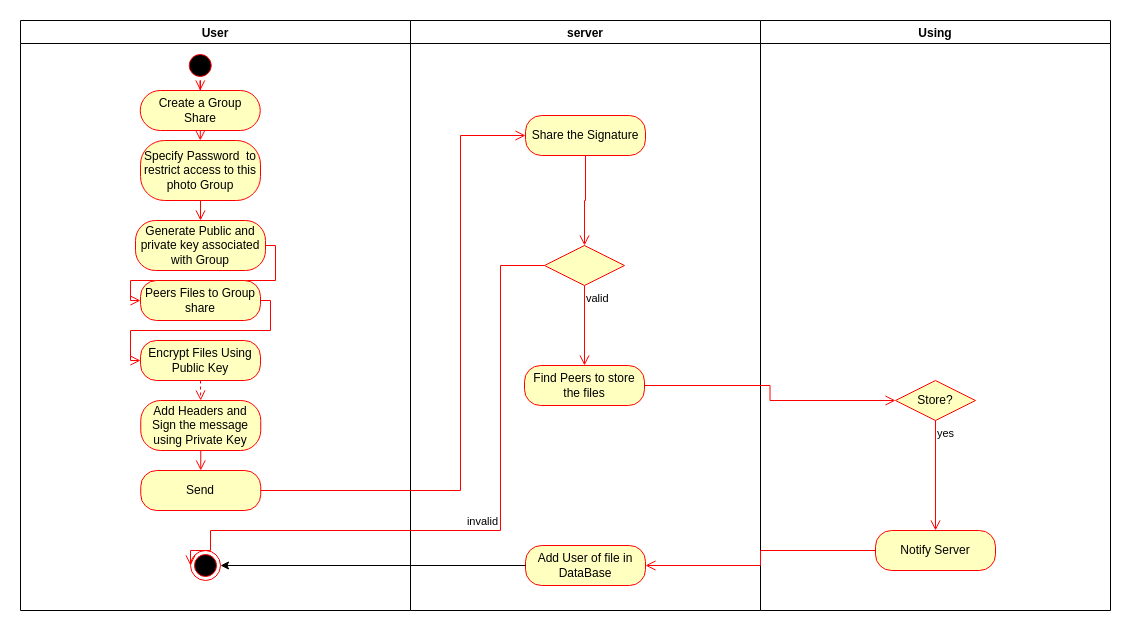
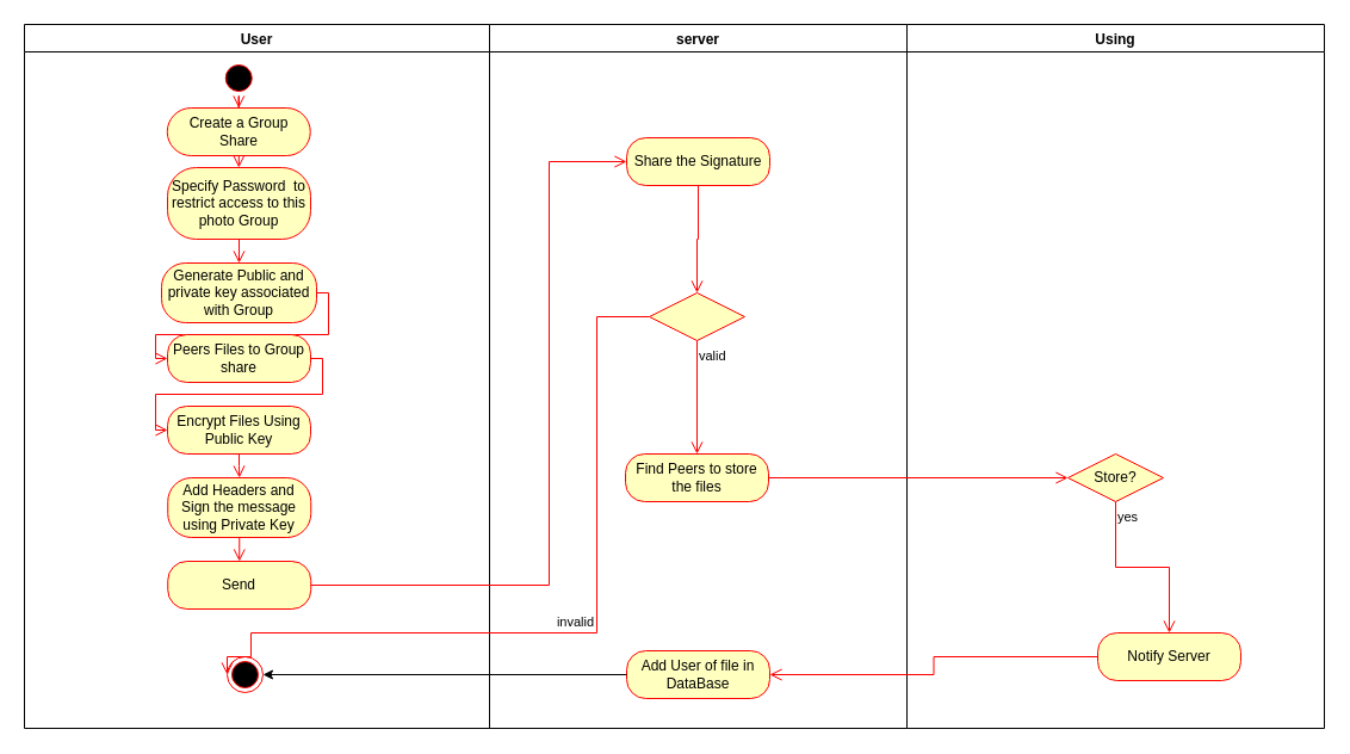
- <mxCell id="22" value="Find Peers to store the files" style="rounded=1;whiteSpace=wrap;html=1;arcSize=40;fontColor=#000000;fillColor=#ffffc0;strokeColor=#ff0000;" vertex="1" parent="19"><mxGeometry x="114" y="345" width="120" height="40" as="geometry" /></mxCell>
+ <mxCell id="22" value="Find Peers to store the files" style="rounded=1;whiteSpace=wrap;html=1;arcSize=40;fontColor=#000000;fillColor=#ffffc0;strokeColor=#ff0000;" vertex="1" parent="19"><mxGeometry x="114" y="360" width="120" height="40" as="geometry" /></mxCell>
- <mxCell id="15" value="" style="edgeStyle=orthogonalEdgeStyle;html=1;verticalAlign=bottom;endArrow=open;endSize=8;strokeColor=#ff0000;rounded=0;entryX=0.5;entryY=0;entryDx=0;entryDy=0;dashed=1;" edge="1" parent="2" source="14" target="13"><mxGeometry relative="1" as="geometry"><mxPoint x="-19.75" y="420" as="targetPoint" /></mxGeometry></mxCell>
+ <mxCell id="15" value="" style="edgeStyle=orthogonalEdgeStyle;html=1;verticalAlign=bottom;endArrow=open;endSize=8;strokeColor=#ff0000;rounded=0;entryX=0.5;entryY=0;entryDx=0;entryDy=0;" edge="1" parent="2" source="14" target="13"><mxGeometry relative="1" as="geometry"><mxPoint x="-19.75" y="420" as="targetPoint" /></mxGeometry></mxCell>
- <mxCell id="29" value="Notify Server" style="rounded=1;whiteSpace=wrap;html=1;arcSize=40;fontColor=#000000;fillColor=#ffffc0;strokeColor=#ff0000;" parent="26" vertex="1"><mxGeometry x="115" y="510" width="120" height="40" as="geometry" /></mxCell>
+ <mxCell id="29" value="Notify Server" style="rounded=1;whiteSpace=wrap;html=1;arcSize=40;fontColor=#000000;fillColor=#ffffc0;strokeColor=#ff0000;" parent="26" vertex="1"><mxGeometry x="160" y="510" width="120" height="40" as="geometry" /></mxCell>
